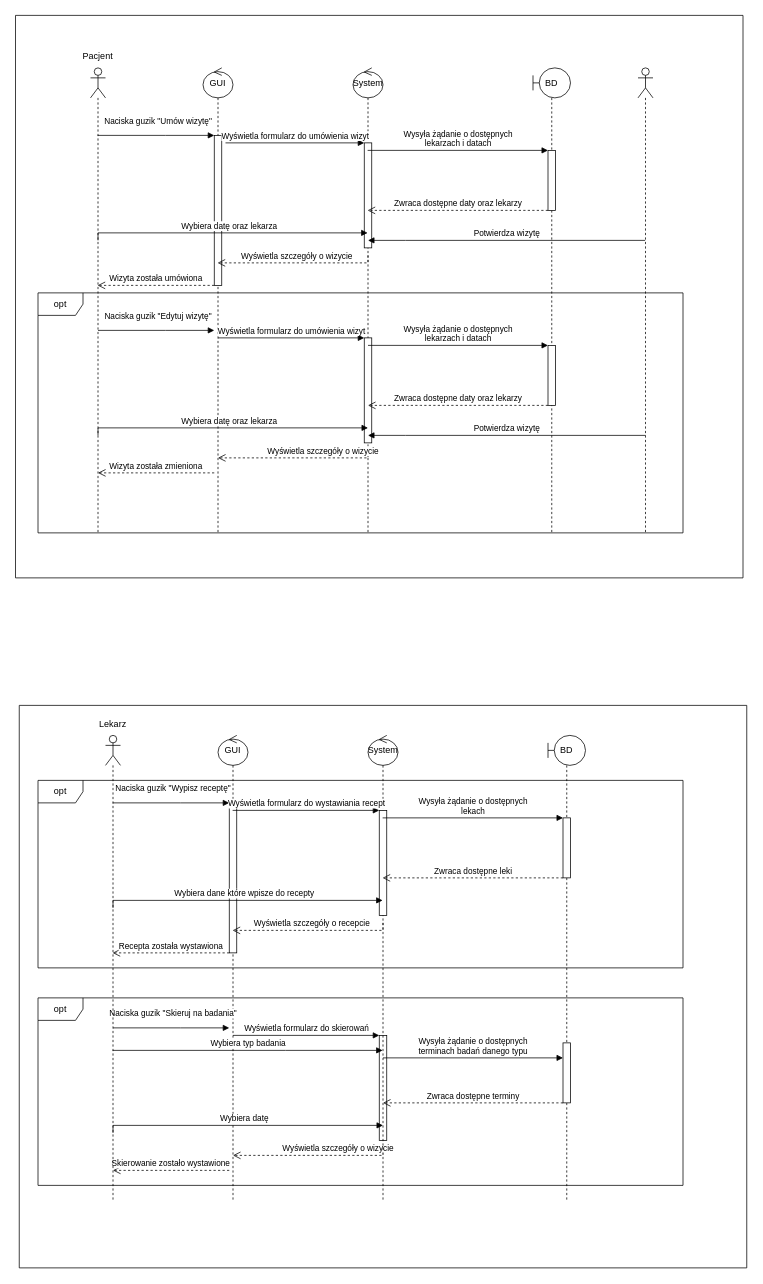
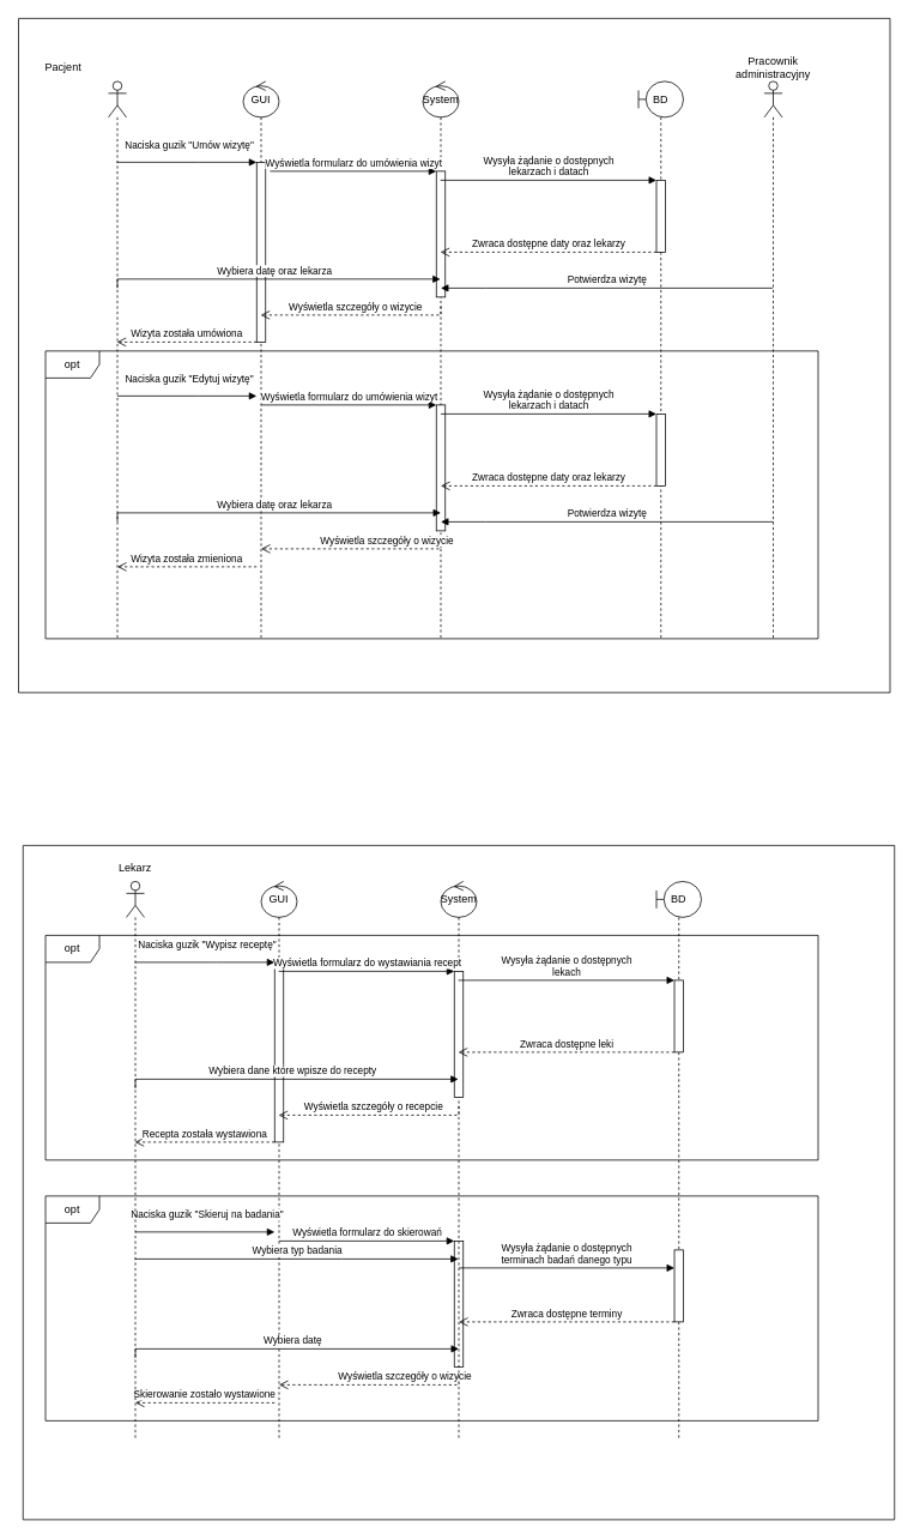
- <mxCell id="31" value="Pacjent" style="text;html=1;strokeColor=none;fillColor=none;align=center;verticalAlign=middle;whiteSpace=wrap;rounded=0;" vertex="1" parent="1"><mxGeometry x="100" y="60" width="60" height="30" as="geometry" /></mxCell>
+ <mxCell id="31" value="Pacjent" style="text;html=1;strokeColor=none;fillColor=none;align=center;verticalAlign=middle;whiteSpace=wrap;rounded=0;" vertex="1" parent="1"><mxGeometry x="40" y="60" width="60" height="30" as="geometry" /></mxCell>
+ <mxCell id="32" value="Pracownik administracyjny" style="text;html=1;strokeColor=none;fillColor=none;align=center;verticalAlign=middle;whiteSpace=wrap;rounded=0;" vertex="1" parent="1"><mxGeometry x="830" y="60" width="60" height="30" as="geometry" /></mxCell>
